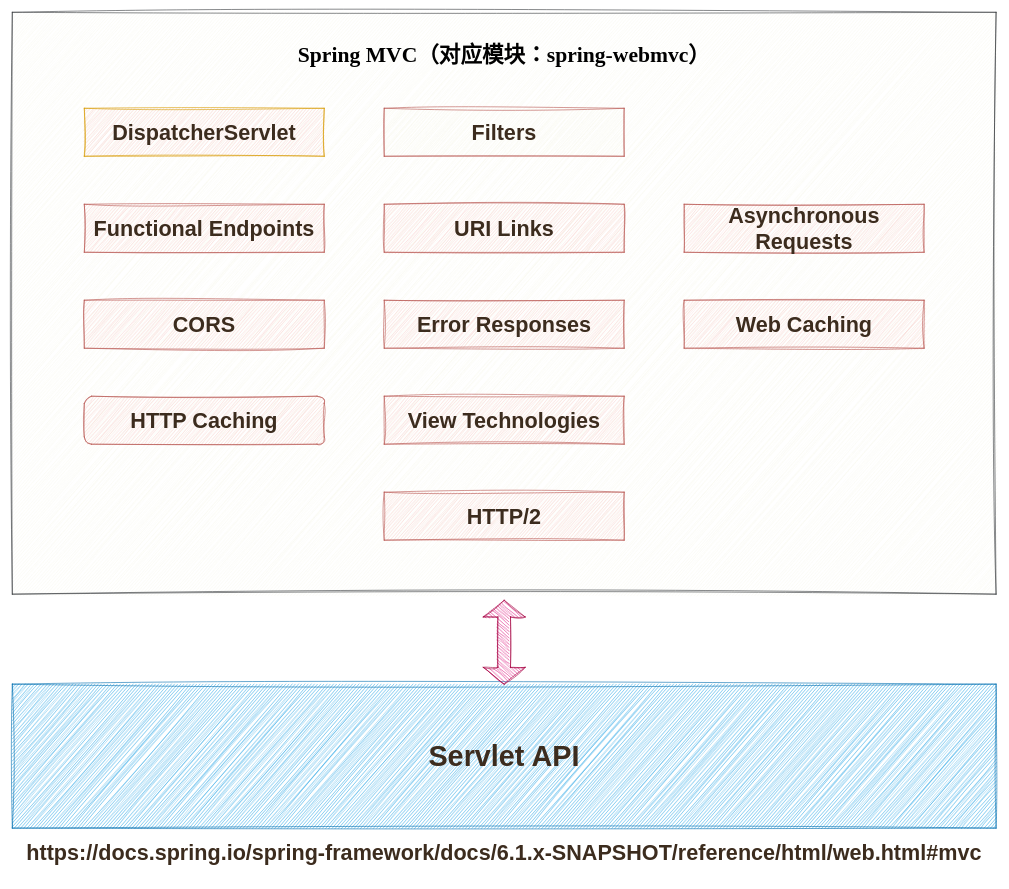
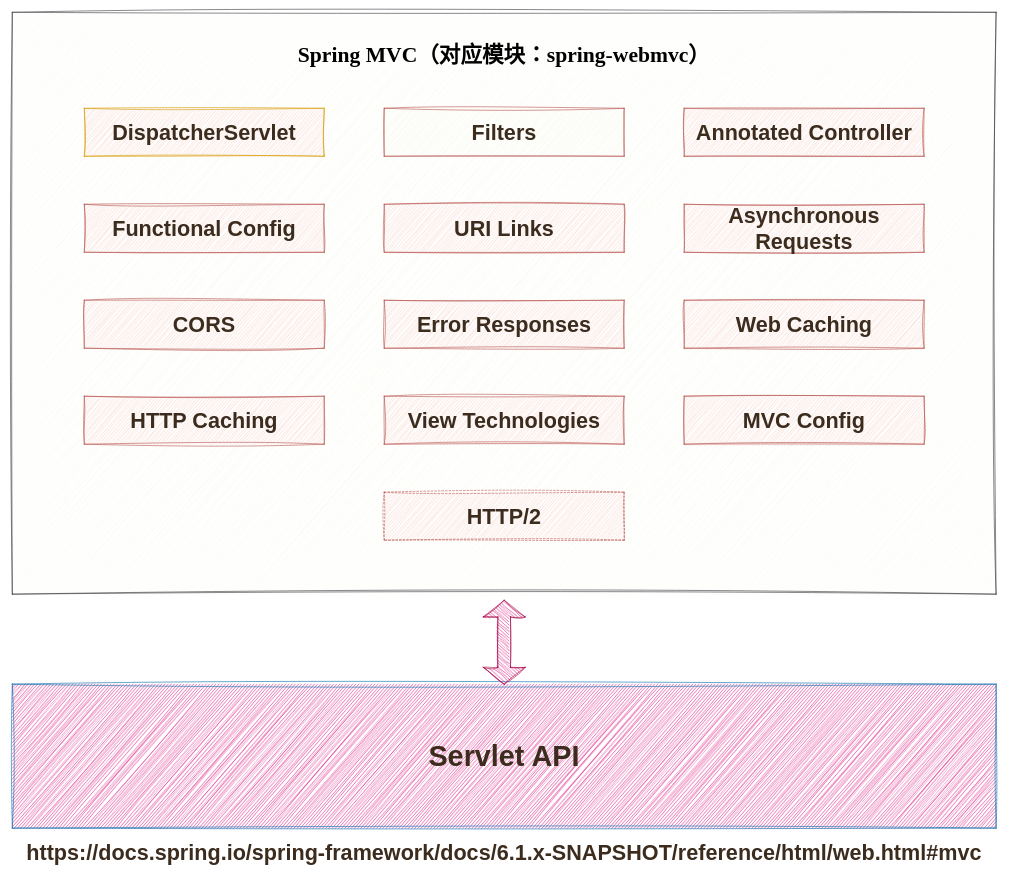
+ <mxCell id="5" value="&lt;font color=&quot;#3c2c1e&quot; style=&quot;font-size: 36px;&quot;&gt;Annotated Controller&lt;/font&gt;" style="rounded=0;whiteSpace=wrap;html=1;sketch=1;curveFitting=1;jiggle=2;fillColor=#f8cecc;strokeColor=#b85450;fontStyle=1" vertex="1" parent="1"><mxGeometry x="1140" y="180" width="400" height="80" as="geometry" /></mxCell>
- <mxCell id="6" value="&lt;font color=&quot;#3c2c1e&quot; style=&quot;font-size: 36px;&quot;&gt;Functional Endpoints&lt;/font&gt;" style="rounded=0;whiteSpace=wrap;html=1;sketch=1;curveFitting=1;jiggle=2;fillColor=#f8cecc;strokeColor=#b85450;fontStyle=1" vertex="1" parent="1"><mxGeometry x="140" y="340" width="400" height="80" as="geometry" /></mxCell>
+ <mxCell id="6" value="&lt;font color=&quot;#3c2c1e&quot; style=&quot;font-size: 36px;&quot;&gt;Functional Config&lt;/font&gt;" style="rounded=0;whiteSpace=wrap;html=1;sketch=1;curveFitting=1;jiggle=2;fillColor=#f8cecc;strokeColor=#b85450;fontStyle=1" vertex="1" parent="1"><mxGeometry x="140" y="340" width="400" height="80" as="geometry" /></mxCell>
- <mxCell id="12" value="&lt;font color=&quot;#3c2c1e&quot;&gt;&lt;span style=&quot;font-size: 36px;&quot;&gt;HTTP Caching&lt;/span&gt;&lt;/font&gt;" style="whiteSpace=wrap;html=1;sketch=1;curveFitting=1;jiggle=2;fillColor=#f8cecc;strokeColor=#b85450;fontStyle=1;rounded=1;" vertex="1" parent="1"><mxGeometry x="140" y="660" width="400" height="80" as="geometry" /></mxCell>
+ <mxCell id="12" value="&lt;font color=&quot;#3c2c1e&quot;&gt;&lt;span style=&quot;font-size: 36px;&quot;&gt;HTTP Caching&lt;/span&gt;&lt;/font&gt;" style="rounded=0;whiteSpace=wrap;html=1;sketch=1;curveFitting=1;jiggle=2;fillColor=#f8cecc;strokeColor=#b85450;fontStyle=1" vertex="1" parent="1"><mxGeometry x="140" y="660" width="400" height="80" as="geometry" /></mxCell>
+ <mxCell id="14" value="&lt;font color=&quot;#3c2c1e&quot;&gt;&lt;span style=&quot;font-size: 36px;&quot;&gt;MVC Config&lt;/span&gt;&lt;/font&gt;" style="rounded=0;whiteSpace=wrap;html=1;sketch=1;curveFitting=1;jiggle=2;fillColor=#f8cecc;strokeColor=#b85450;fontStyle=1" vertex="1" parent="1"><mxGeometry x="1140" y="660" width="400" height="80" as="geometry" /></mxCell>
- <mxCell id="15" value="&lt;font color=&quot;#3c2c1e&quot;&gt;&lt;span style=&quot;font-size: 36px;&quot;&gt;HTTP/2&lt;/span&gt;&lt;/font&gt;" style="rounded=0;whiteSpace=wrap;html=1;sketch=1;curveFitting=1;jiggle=2;fillColor=#f8cecc;strokeColor=#b85450;fontStyle=1" vertex="1" parent="1"><mxGeometry x="640" y="820" width="400" height="80" as="geometry" /></mxCell>
+ <mxCell id="15" value="&lt;font color=&quot;#3c2c1e&quot;&gt;&lt;span style=&quot;font-size: 36px;&quot;&gt;HTTP/2&lt;/span&gt;&lt;/font&gt;" style="rounded=0;whiteSpace=wrap;html=1;sketch=1;curveFitting=1;jiggle=2;fillColor=#f8cecc;strokeColor=#b85450;fontStyle=1;dashed=1;" vertex="1" parent="1"><mxGeometry x="640" y="820" width="400" height="80" as="geometry" /></mxCell>
- <mxCell id="16" value="&lt;font style=&quot;font-size: 48px;&quot; color=&quot;#3c2c1e&quot;&gt;Servlet API&lt;/font&gt;" style="rounded=0;whiteSpace=wrap;html=1;sketch=1;curveFitting=1;jiggle=2;fillColor=#1ba1e2;strokeColor=#006EAF;fontStyle=1;fontColor=#ffffff;" vertex="1" parent="1"><mxGeometry x="20" y="1140" width="1640" height="240" as="geometry" /></mxCell>
+ <mxCell id="16" value="&lt;font style=&quot;font-size: 48px;&quot; color=&quot;#3c2c1e&quot;&gt;Servlet API&lt;/font&gt;" style="rounded=0;whiteSpace=wrap;html=1;sketch=1;curveFitting=1;jiggle=2;fillColor=#d80073;strokeColor=#006EAF;fontStyle=1;fontColor=#ffffff;" vertex="1" parent="1"><mxGeometry x="20" y="1140" width="1640" height="240" as="geometry" /></mxCell>
